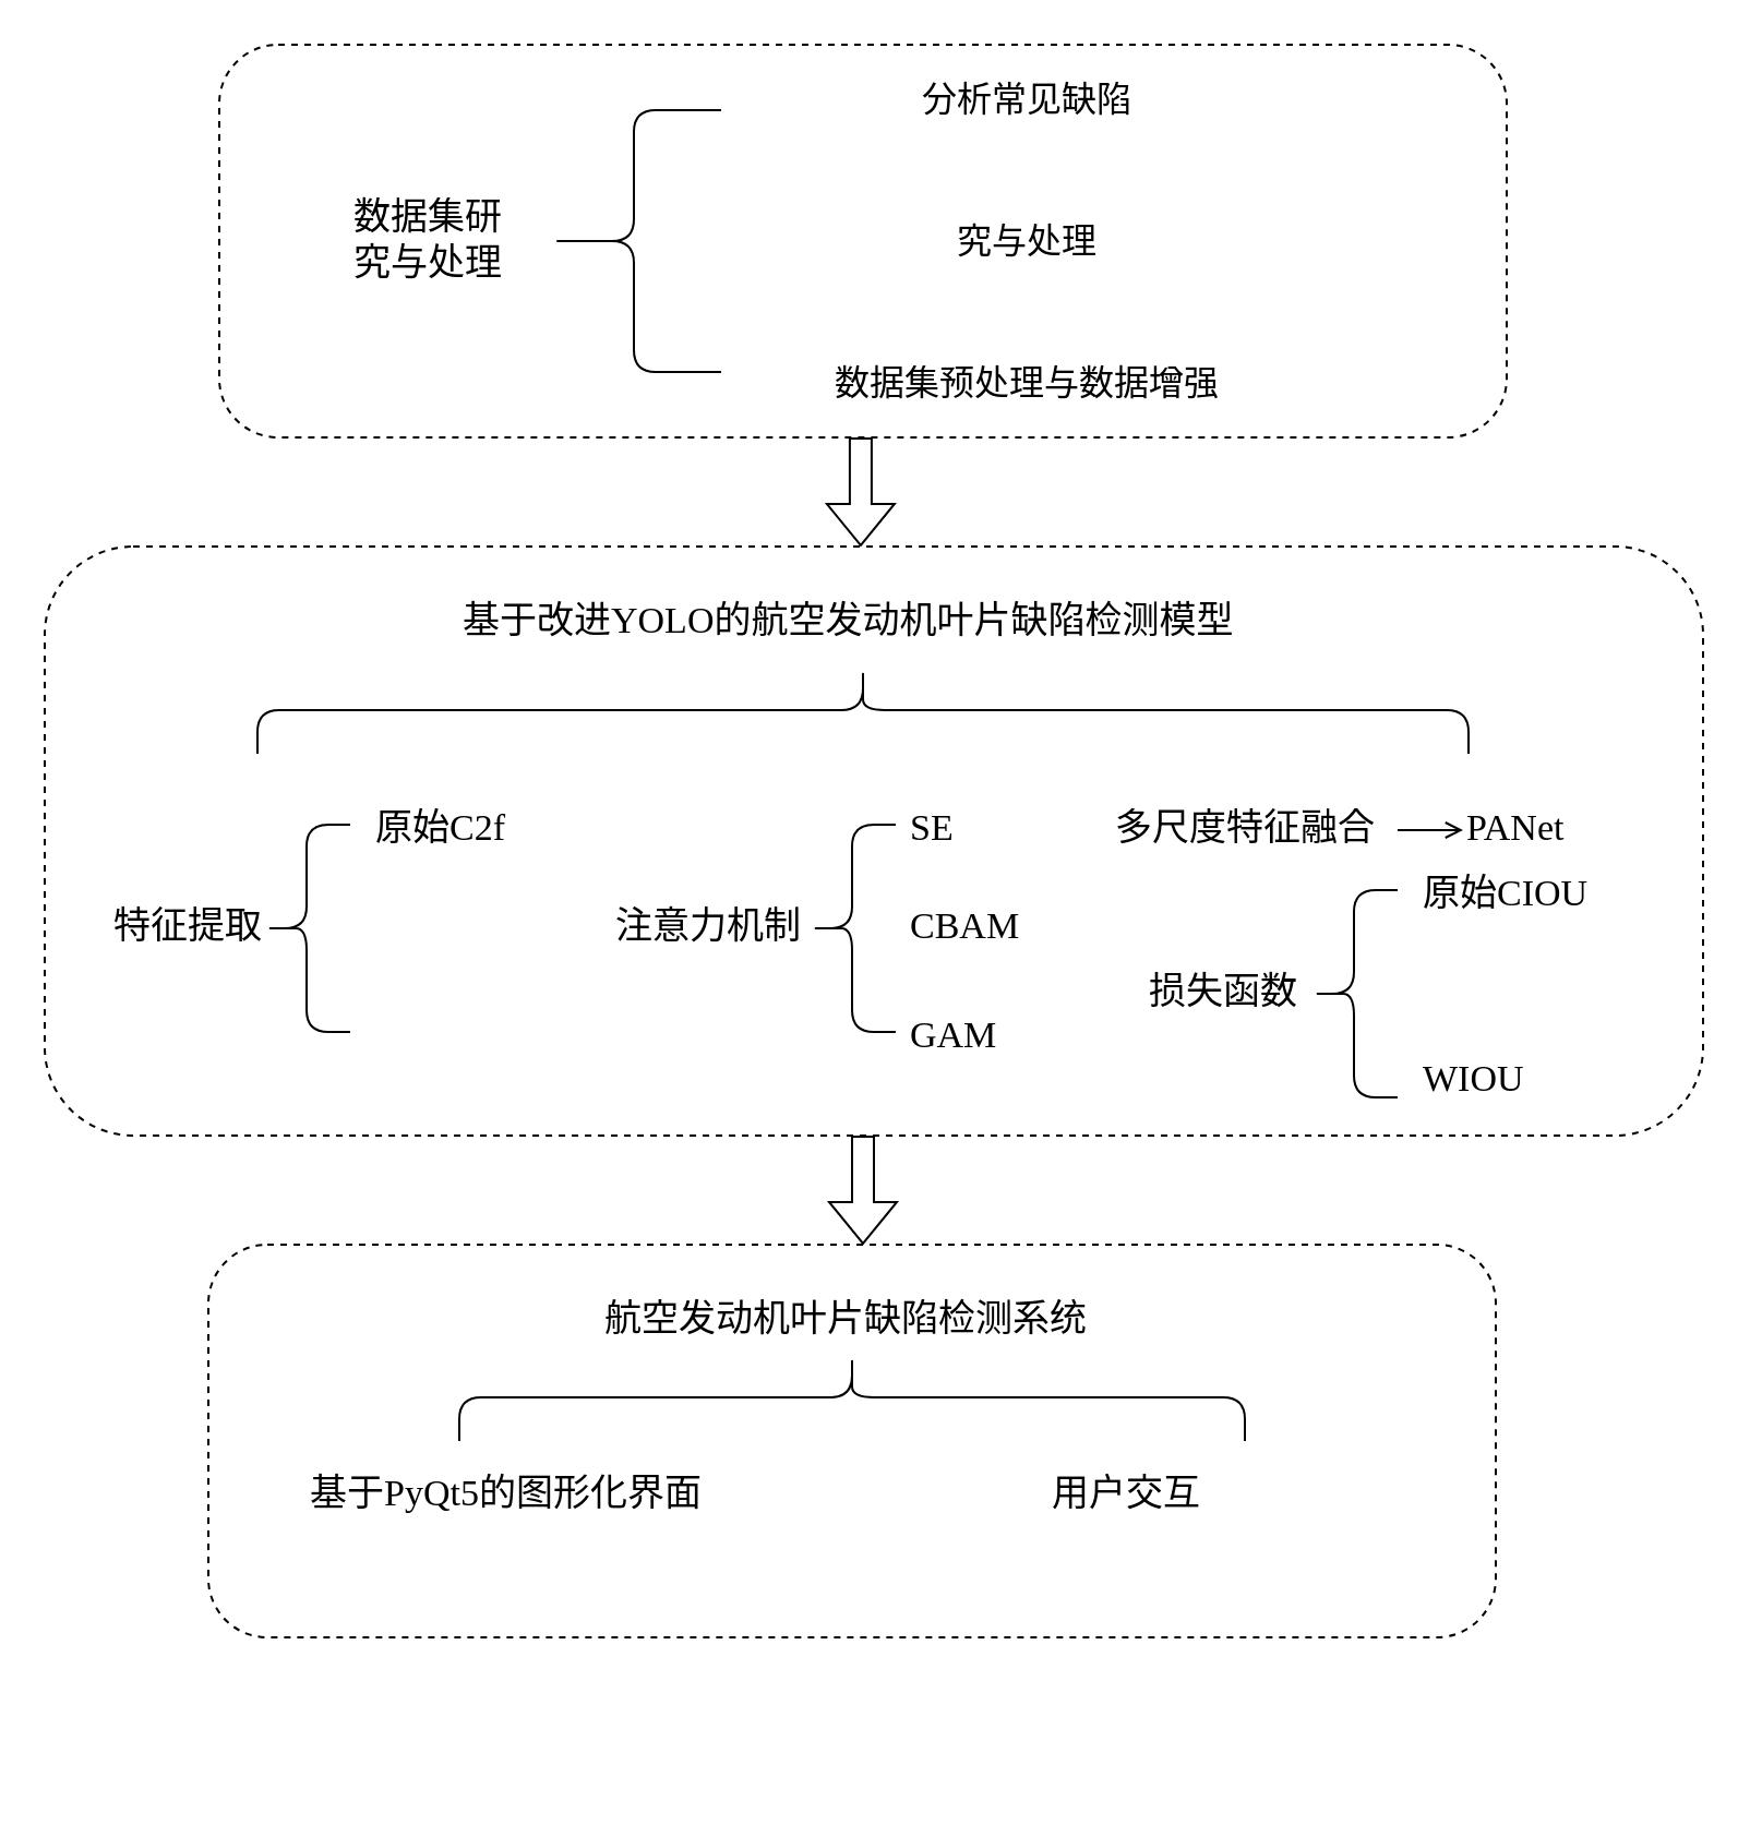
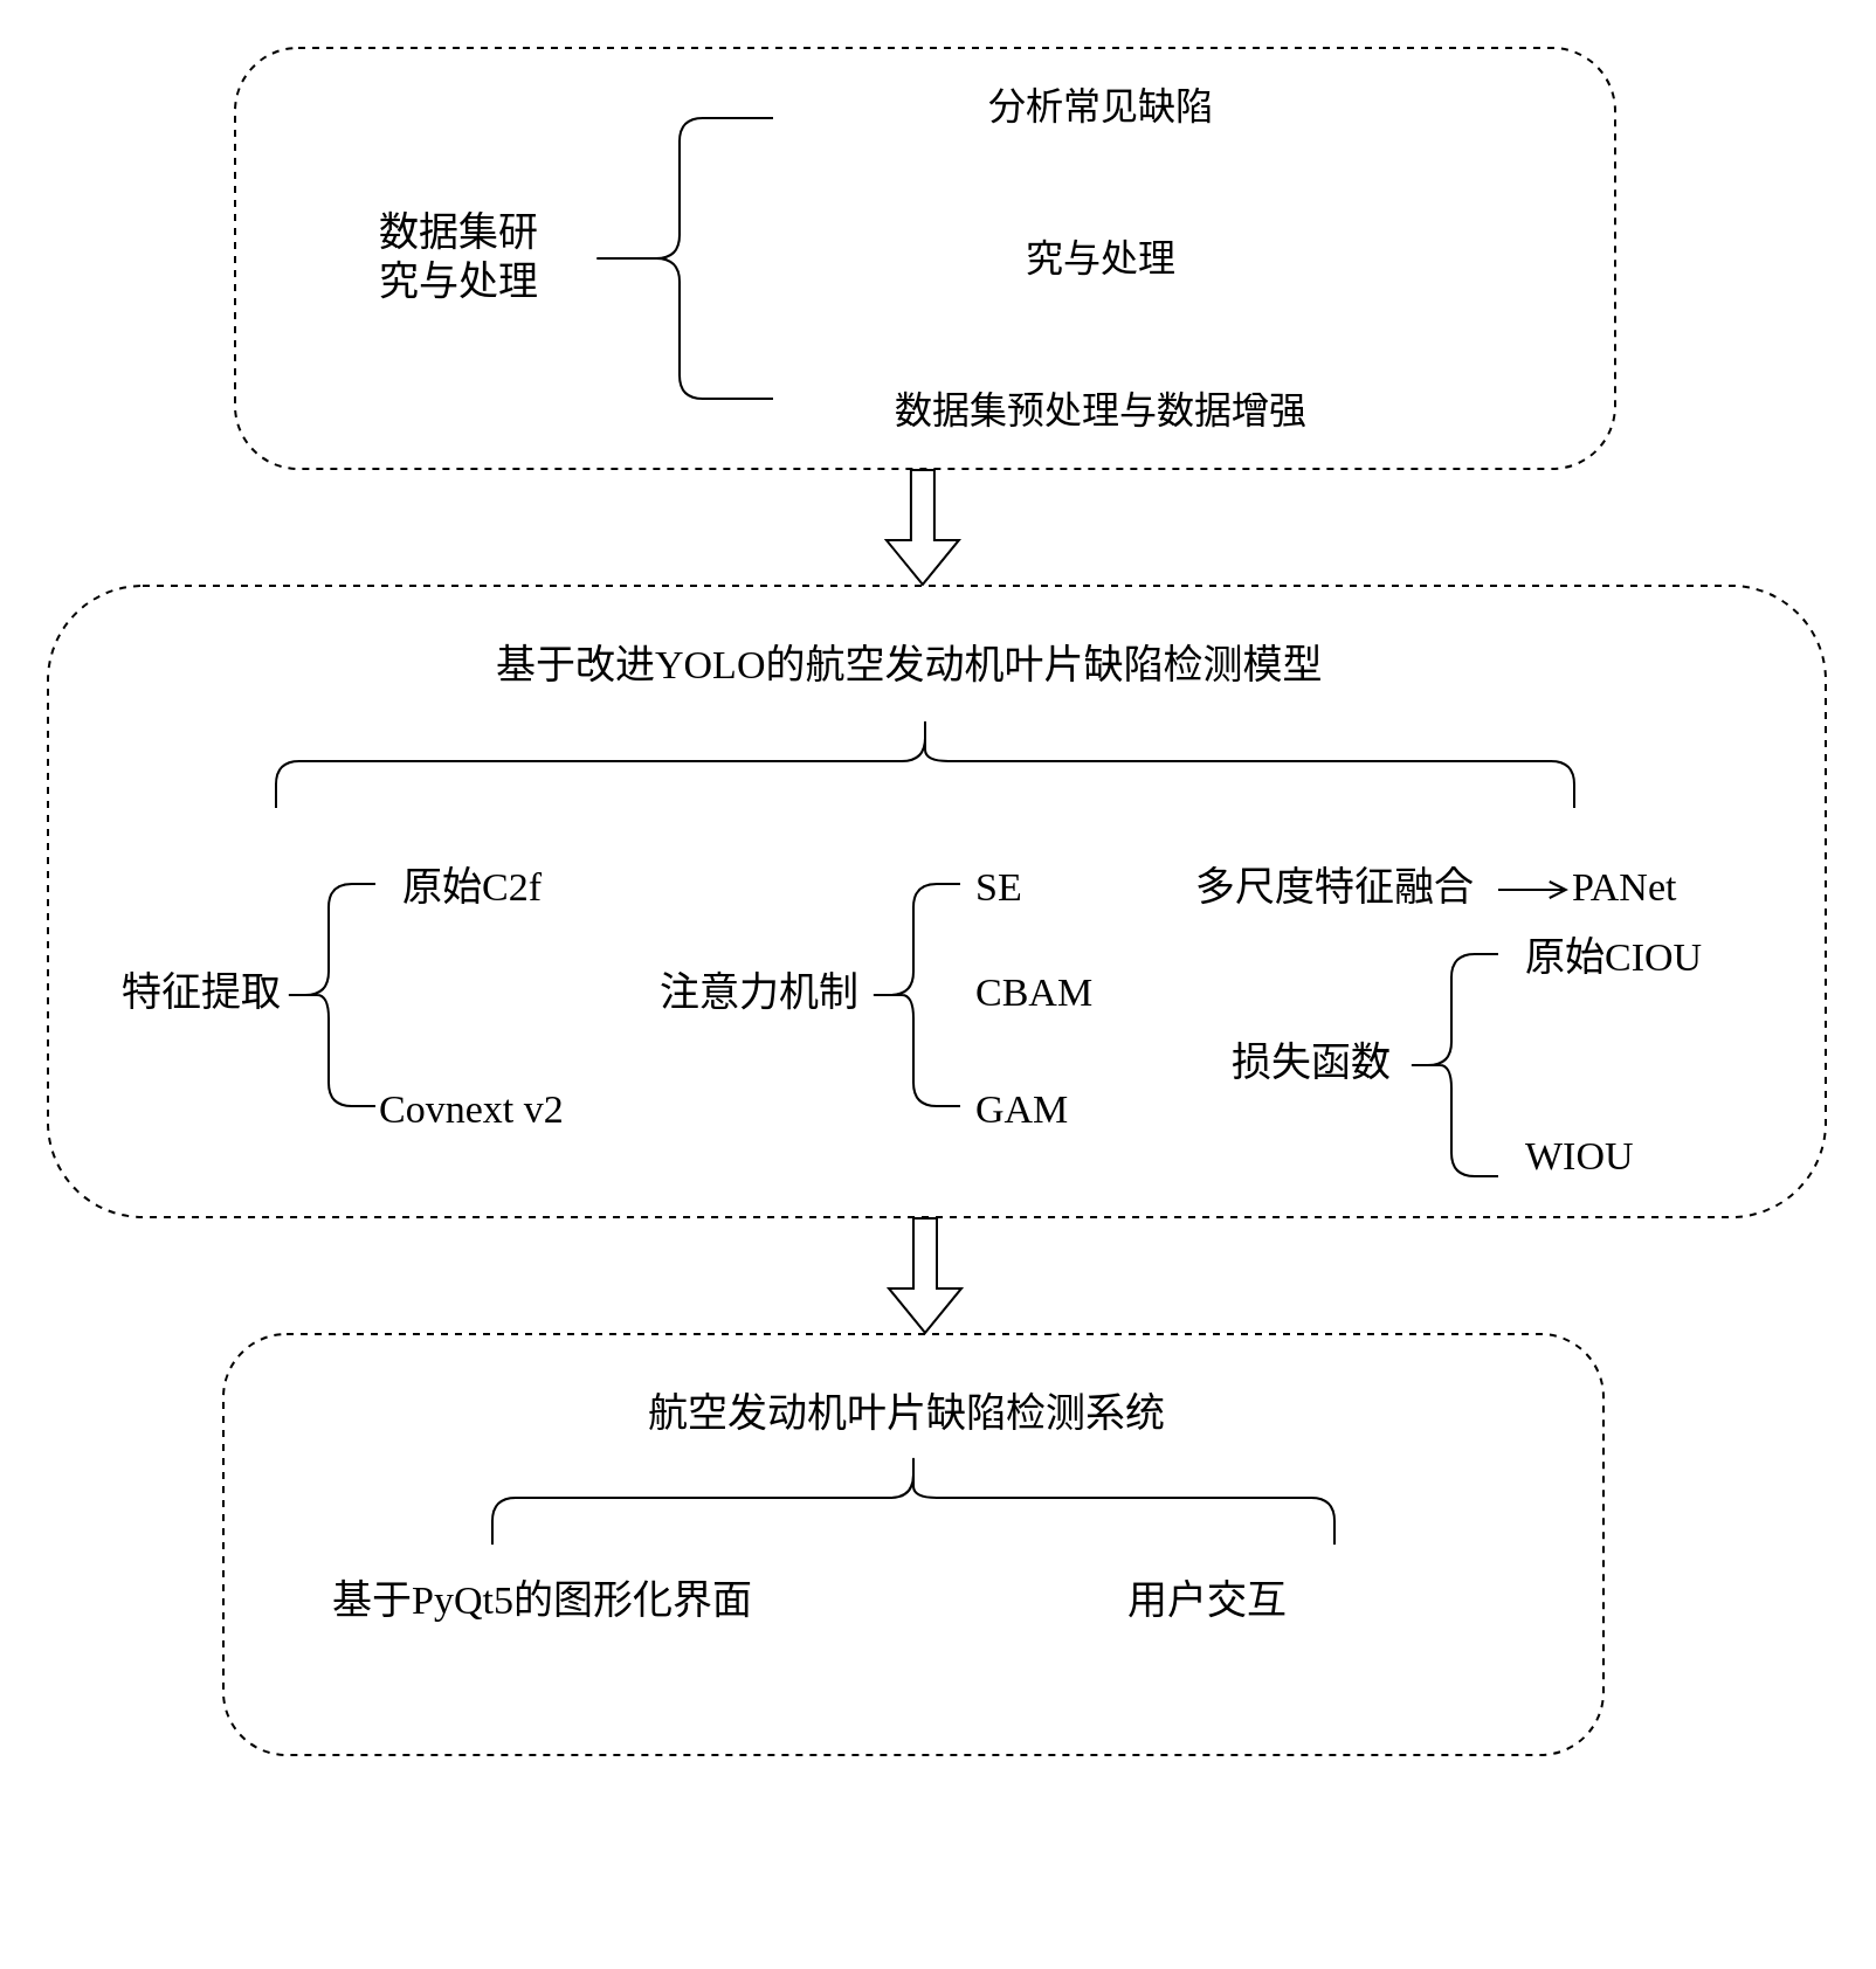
+ <mxCell id="15" value="&lt;font face=&quot;Lucida Console&quot;&gt;&lt;span style=&quot;font-size: 17px;&quot;&gt;Covnext v2&lt;/span&gt;&lt;/font&gt;" style="text;html=1;align=left;verticalAlign=middle;resizable=0;points=[];autosize=1;strokeColor=none;fillColor=none;horizontal=1;" vertex="1" parent="1"><mxGeometry x="160" y="460" width="130" height="30" as="geometry" /></mxCell>
